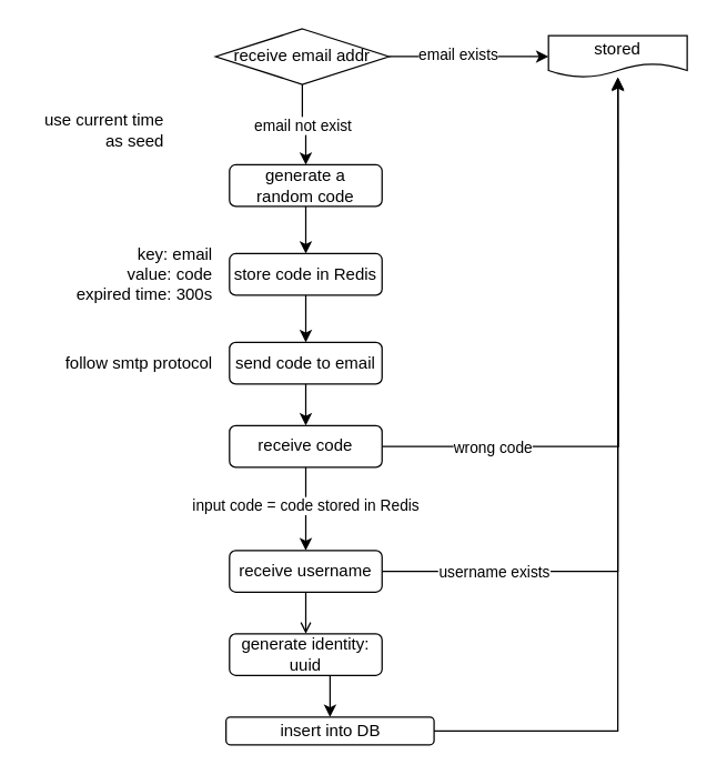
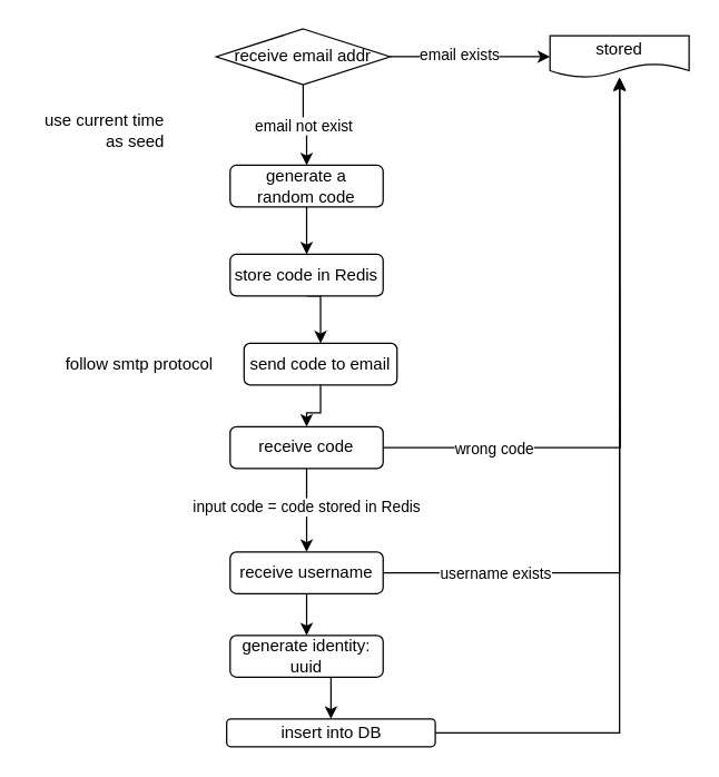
- <mxCell id="13" value="key: email&lt;br&gt;value: code&lt;br&gt;expired time: 300s" style="text;html=1;align=right;verticalAlign=middle;whiteSpace=wrap;rounded=0;" vertex="1" parent="1"><mxGeometry x="35" y="182" width="120" height="30" as="geometry" /></mxCell>
- <mxCell id="15" value="send code to email" style="rounded=1;whiteSpace=wrap;html=1;" vertex="1" parent="1"><mxGeometry x="165" y="246" width="110" height="30" as="geometry" /></mxCell>
+ <mxCell id="15" value="send code to email" style="rounded=1;whiteSpace=wrap;html=1;" vertex="1" parent="1"><mxGeometry x="175" y="246" width="110" height="30" as="geometry" /></mxCell>
- <mxCell id="22" style="edgeStyle=orthogonalEdgeStyle;rounded=0;orthogonalLoop=1;jettySize=auto;html=1;exitX=0.5;exitY=1;exitDx=0;exitDy=0;entryX=0.5;entryY=0;entryDx=0;entryDy=0;endArrow=open;" edge="1" parent="1" source="25" target="27"><mxGeometry relative="1" as="geometry" /></mxCell>
+ <mxCell id="22" style="edgeStyle=orthogonalEdgeStyle;rounded=0;orthogonalLoop=1;jettySize=auto;html=1;exitX=0.5;exitY=1;exitDx=0;exitDy=0;entryX=0.5;entryY=0;entryDx=0;entryDy=0;" edge="1" parent="1" source="25" target="27"><mxGeometry relative="1" as="geometry" /></mxCell>
